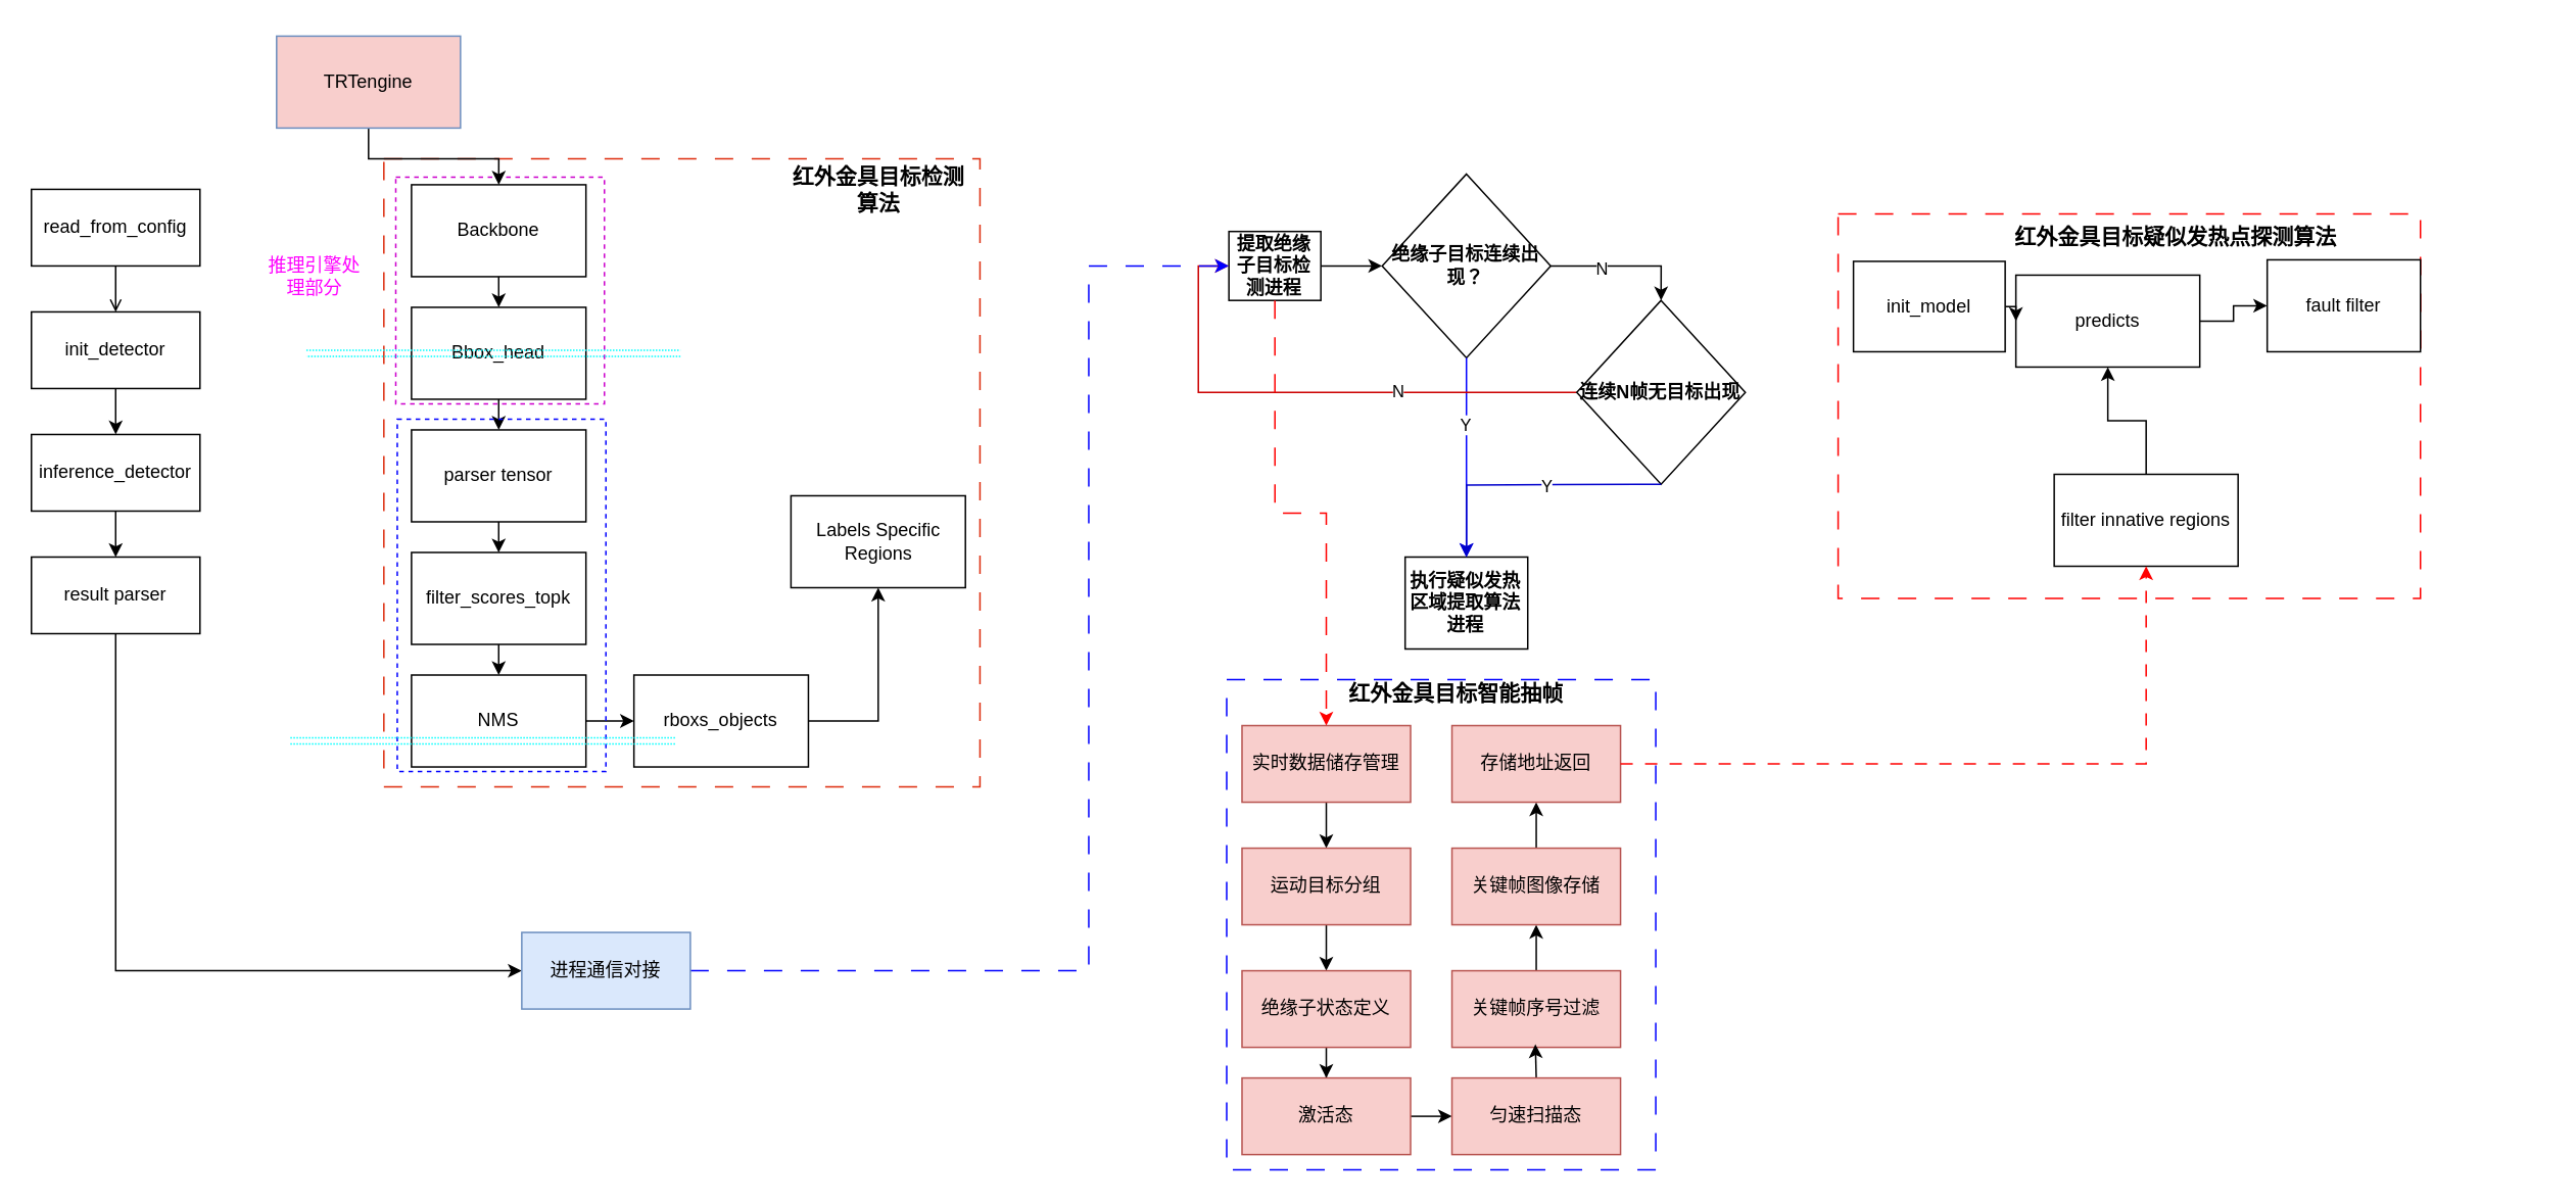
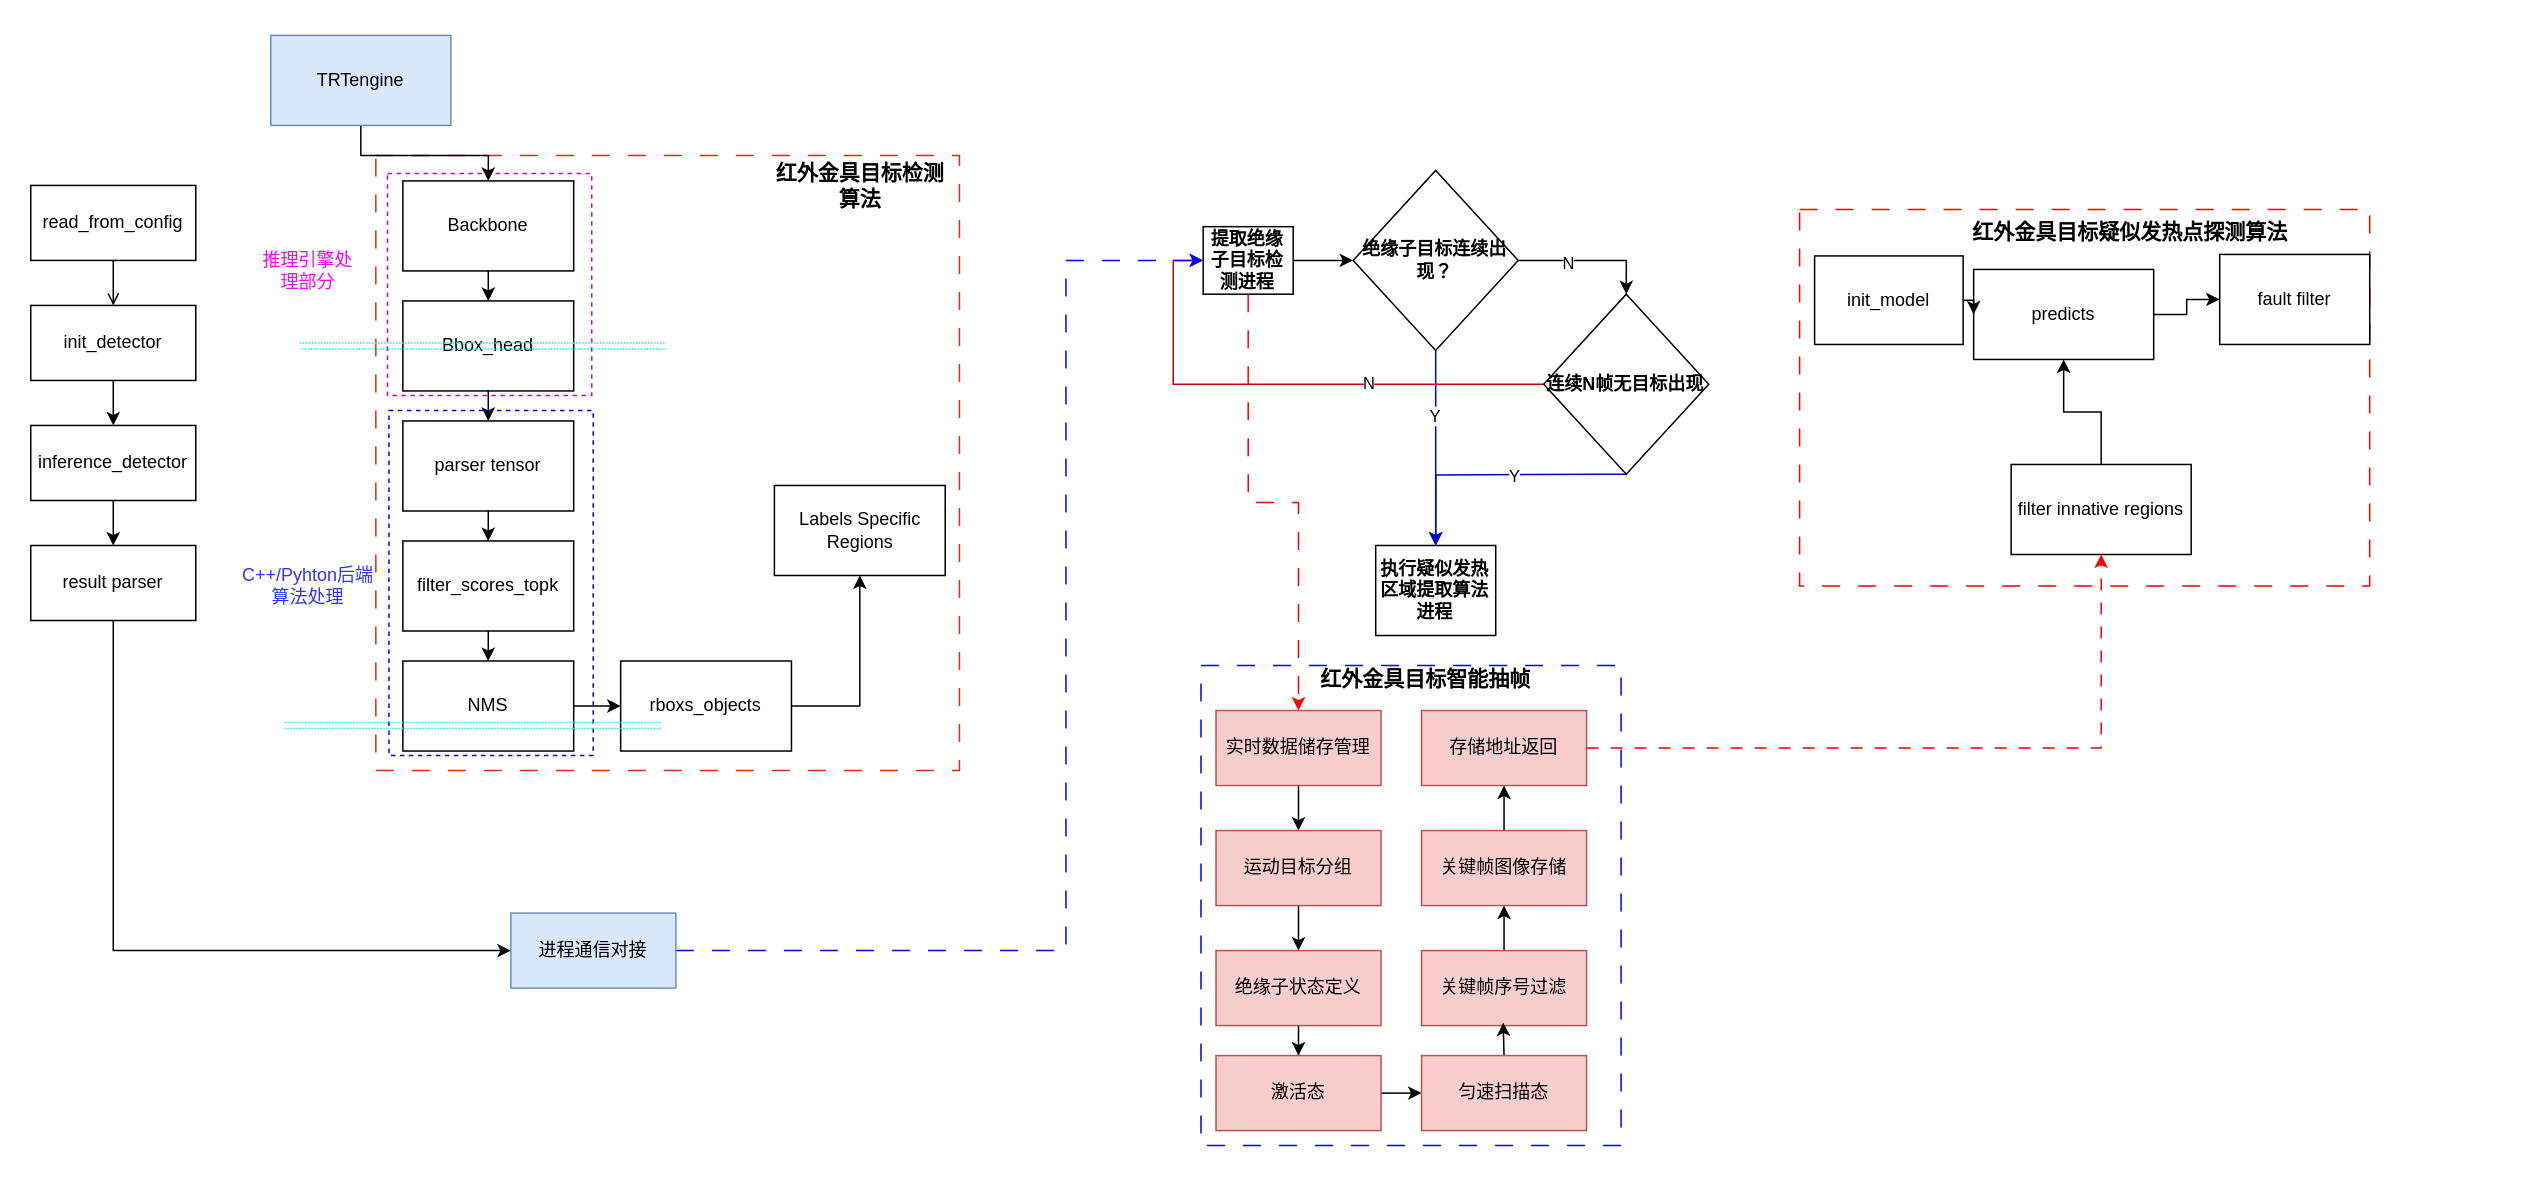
- <mxCell id="48" value="TRTengine" style="rounded=0;whiteSpace=wrap;html=1;fillColor=#f8cecc;strokeColor=#6c8ebf;" parent="1" vertex="1"><mxGeometry x="180" y="23" width="120" height="60" as="geometry" /></mxCell>
+ <mxCell id="48" value="TRTengine" style="rounded=0;whiteSpace=wrap;html=1;fillColor=#dae8fc;strokeColor=#6c8ebf;" parent="1" vertex="1"><mxGeometry x="180" y="23" width="120" height="60" as="geometry" /></mxCell>
+ <mxCell id="49" value="&lt;font color=&quot;#3333ff&quot;&gt;C++/Pyhton后端算法处理&lt;/font&gt;" style="text;html=1;strokeColor=none;fillColor=none;align=center;verticalAlign=middle;whiteSpace=wrap;rounded=0;" parent="1" vertex="1"><mxGeometry x="160" y="343" width="90" height="93" as="geometry" /></mxCell>
